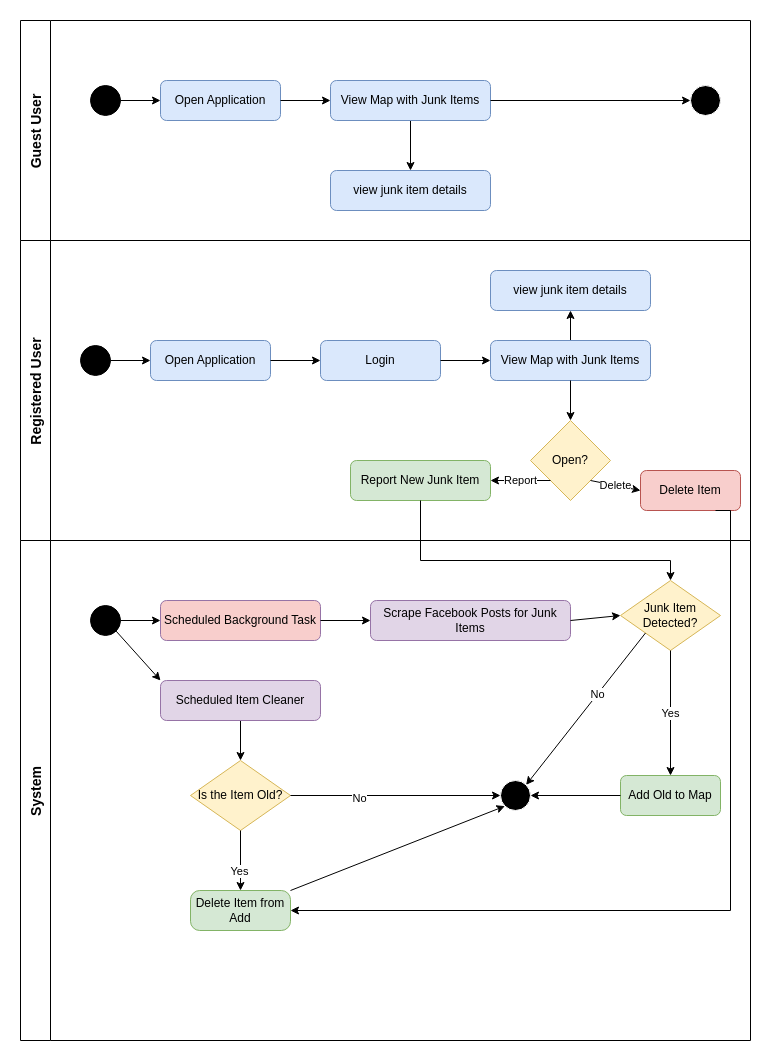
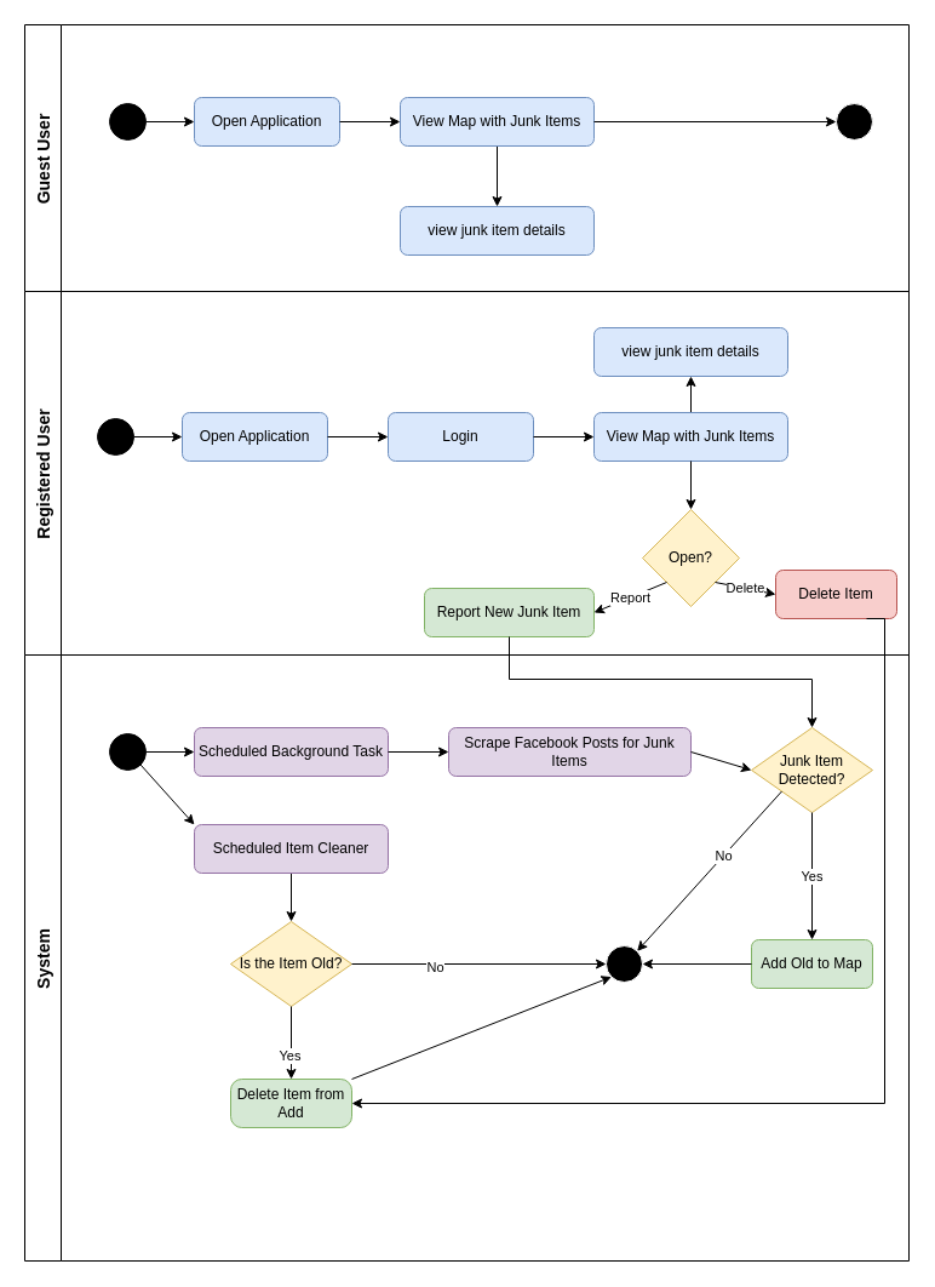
- <mxCell id="19" value="Report New Junk Item" style="rounded=1;whiteSpace=wrap;html=1;fontSize=12;fillColor=#d5e8d4;strokeColor=#82b366;" parent="12" vertex="1"><mxGeometry x="330" y="220" width="140" height="40" as="geometry" /></mxCell>
+ <mxCell id="19" value="Report New Junk Item" style="rounded=1;whiteSpace=wrap;html=1;fontSize=12;fillColor=#d5e8d4;strokeColor=#82b366;" parent="12" vertex="1"><mxGeometry x="330" y="245" width="140" height="40" as="geometry" /></mxCell>
- <mxCell id="48" value="Junk Item Detected?" style="rhombus;whiteSpace=wrap;html=1;fillColor=#fff2cc;strokeColor=#d6b656;" parent="1" vertex="1"><mxGeometry x="620" y="580" width="100" height="70" as="geometry" /></mxCell>
+ <mxCell id="48" value="Junk Item Detected?" style="rhombus;whiteSpace=wrap;html=1;fillColor=#fff2cc;strokeColor=#d6b656;" parent="1" vertex="1"><mxGeometry x="620" y="600" width="100" height="70" as="geometry" /></mxCell>
- <mxCell id="30" value="Scheduled Background Task" style="rounded=1;whiteSpace=wrap;html=1;fontSize=12;fillColor=#f8cecc;strokeColor=#9673a6;" parent="28" vertex="1"><mxGeometry x="140" y="60" width="160" height="40" as="geometry" /></mxCell>
+ <mxCell id="30" value="Scheduled Background Task" style="rounded=1;whiteSpace=wrap;html=1;fontSize=12;fillColor=#e1d5e7;strokeColor=#9673a6;" parent="28" vertex="1"><mxGeometry x="140" y="60" width="160" height="40" as="geometry" /></mxCell>
